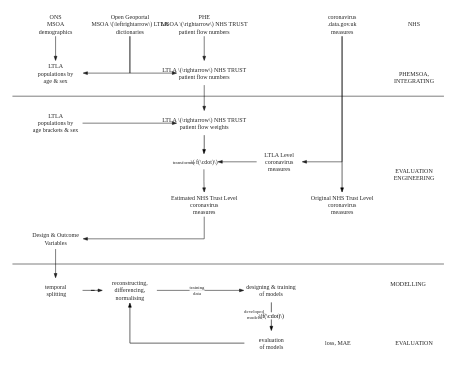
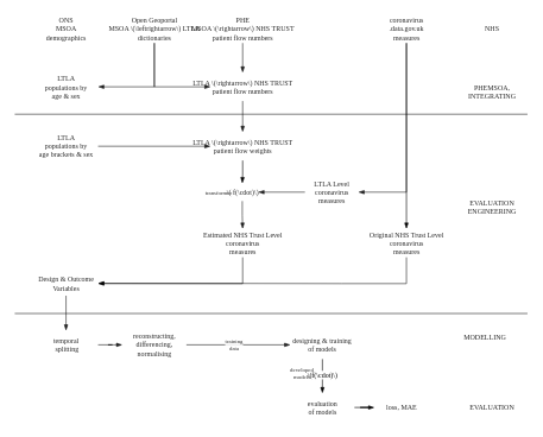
- <mxCell id="8" style="edgeStyle=orthogonalEdgeStyle;rounded=0;orthogonalLoop=1;jettySize=auto;html=1;fontFamily=Gafata;fontSize=10;fontStyle=0;fontColor=#000000;endArrow=blockThin;endFill=1;textOpacity=85;opacity=85;" parent="1" source="9" target="13" edge="1"><mxGeometry relative="1" as="geometry" /></mxCell>
+ <mxCell id="25" style="edgeStyle=orthogonalEdgeStyle;rounded=0;orthogonalLoop=1;jettySize=auto;html=1;entryX=1;entryY=0.5;entryDx=0;entryDy=0;fontFamily=Gafata;fontSize=10;fontStyle=0;fontColor=#000000;endArrow=blockThin;endFill=1;textOpacity=85;opacity=85;" parent="1" source="26" target="33" edge="1"><mxGeometry relative="1" as="geometry"><Array as="points"><mxPoint x="479" y="398" /><mxPoint x="293" y="398" /></Array></mxGeometry></mxCell>
- <mxCell id="43" style="edgeStyle=orthogonalEdgeStyle;rounded=0;orthogonalLoop=1;jettySize=auto;html=1;fontFamily=Gafata;fontSize=8;strokeColor=#000000;fontColor=#000000;endArrow=blockThin;endFill=1;textOpacity=85;" parent="1" source="44" target="41" edge="1"><mxGeometry relative="1" as="geometry" /></mxCell>
+ <mxCell id="43" style="edgeStyle=orthogonalEdgeStyle;rounded=0;orthogonalLoop=1;jettySize=auto;html=1;fontFamily=Gafata;fontSize=8;strokeColor=#000000;fontColor=#000000;endArrow=blockThin;endFill=1;textOpacity=85;" parent="1" source="44" target="42" edge="1"><mxGeometry relative="1" as="geometry" /></mxCell>
